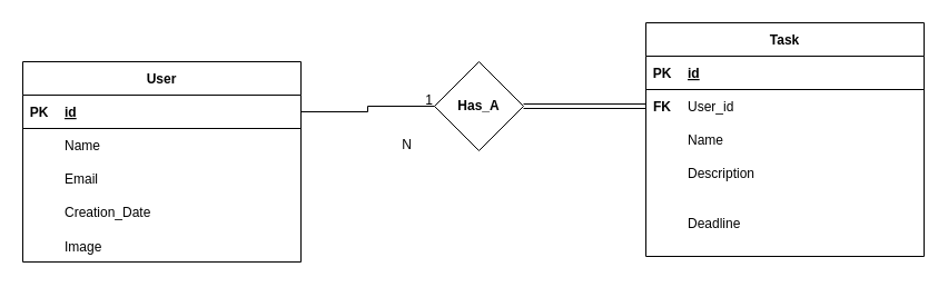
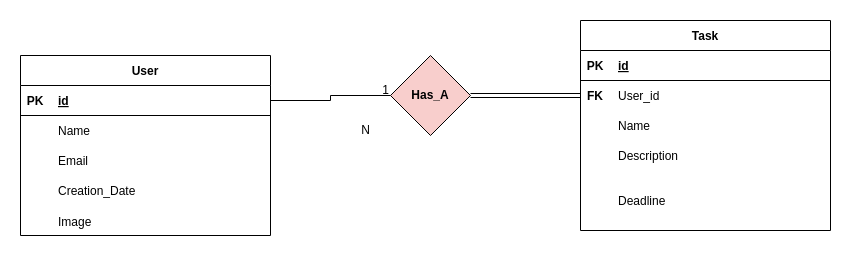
- <mxCell id="30" value="Has_A" style="rhombus;whiteSpace=wrap;html=1;startSize=30;fontStyle=1;" vertex="1" parent="1"><mxGeometry x="390" y="55" width="80" height="80" as="geometry" /></mxCell>
+ <mxCell id="30" value="Has_A" style="rhombus;whiteSpace=wrap;html=1;startSize=30;fontStyle=1;fillColor=#f8cecc;" vertex="1" parent="1"><mxGeometry x="390" y="55" width="80" height="80" as="geometry" /></mxCell>
